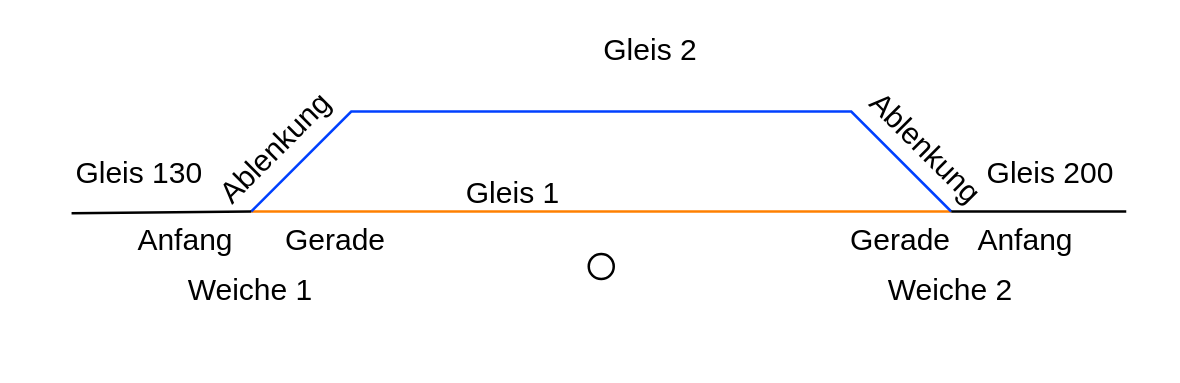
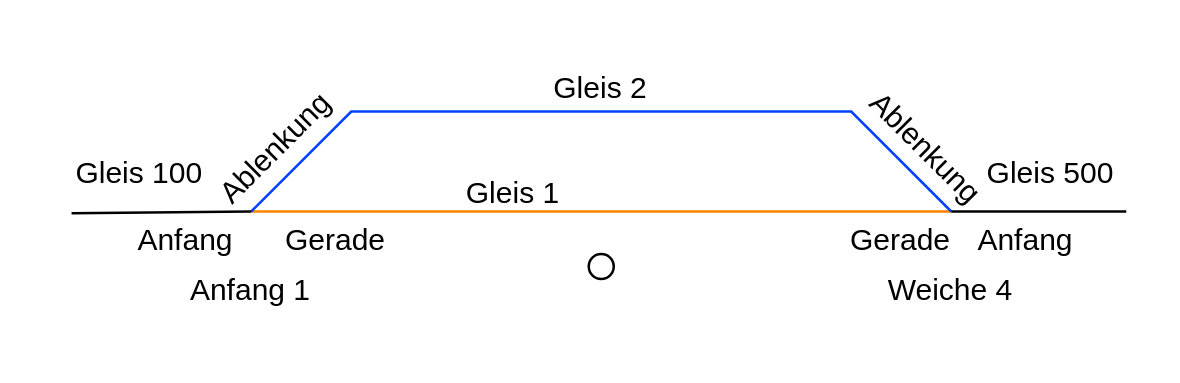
- <mxCell id="10" value="Gleis 2" style="text;html=1;align=center;verticalAlign=middle;whiteSpace=wrap;rounded=0;" parent="1" vertex="1"><mxGeometry x="230" y="5" width="60" height="30" as="geometry" /></mxCell>
+ <mxCell id="10" value="Gleis 2" style="text;html=1;align=center;verticalAlign=middle;whiteSpace=wrap;rounded=0;" parent="1" vertex="1"><mxGeometry x="210" y="20" width="60" height="30" as="geometry" /></mxCell>
- <mxCell id="9" value="Gleis 130" style="text;html=1;align=center;verticalAlign=middle;resizable=0;points=[];autosize=1;strokeColor=none;fillColor=none;" parent="1" vertex="1"><mxGeometry y="54" width="70" height="30" as="geometry" x="20" /></mxCell>
+ <mxCell id="9" value="Gleis 100" style="text;html=1;align=center;verticalAlign=middle;resizable=0;points=[];autosize=1;strokeColor=none;fillColor=none;" parent="1" vertex="1"><mxGeometry y="54" width="70" height="30" as="geometry" x="20" /></mxCell>
- <mxCell id="11" value="Gleis 200" style="text;html=1;align=center;verticalAlign=middle;whiteSpace=wrap;rounded=0;" parent="1" vertex="1"><mxGeometry x="390" y="54" width="60" height="30" as="geometry" /></mxCell>
+ <mxCell id="11" value="Gleis 500" style="text;html=1;align=center;verticalAlign=middle;whiteSpace=wrap;rounded=0;" parent="1" vertex="1"><mxGeometry x="390" y="54" width="60" height="30" as="geometry" /></mxCell>
- <mxCell id="18" value="Weiche 1" style="text;html=1;align=center;verticalAlign=middle;whiteSpace=wrap;rounded=0;" vertex="1" parent="1"><mxGeometry x="70" y="101" width="60" height="30" as="geometry" /></mxCell>
+ <mxCell id="18" value="Anfang 1" style="text;html=1;align=center;verticalAlign=middle;whiteSpace=wrap;rounded=0;" vertex="1" parent="1"><mxGeometry x="70" y="101" width="60" height="30" as="geometry" /></mxCell>
- <mxCell id="17" value="Weiche 2" style="text;html=1;align=center;verticalAlign=middle;whiteSpace=wrap;rounded=0;" vertex="1" parent="1"><mxGeometry x="350" y="101" width="60" height="30" as="geometry" /></mxCell>
+ <mxCell id="17" value="Weiche 4" style="text;html=1;align=center;verticalAlign=middle;whiteSpace=wrap;rounded=0;" vertex="1" parent="1"><mxGeometry x="350" y="101" width="60" height="30" as="geometry" /></mxCell>
